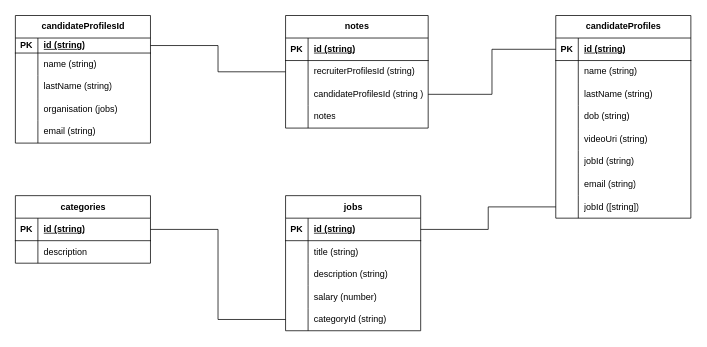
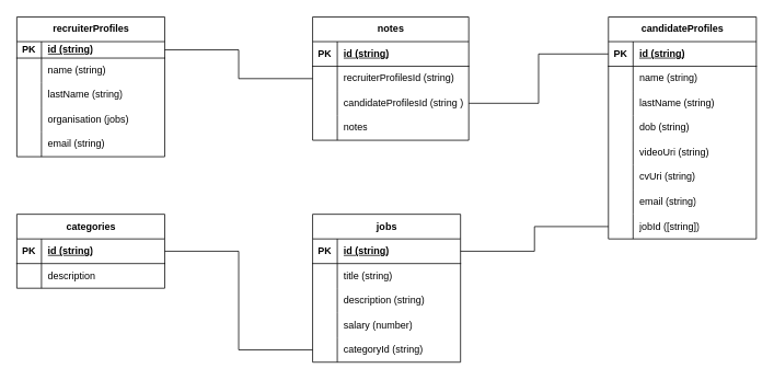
- <mxCell id="2" value="candidateProfilesId" style="shape=table;startSize=30;container=1;collapsible=1;childLayout=tableLayout;fixedRows=1;rowLines=0;fontStyle=1;align=center;resizeLast=1;html=1;" parent="1" vertex="1"><mxGeometry x="20" y="20" width="180" height="170" as="geometry" /></mxCell>
+ <mxCell id="2" value="recruiterProfiles" style="shape=table;startSize=30;container=1;collapsible=1;childLayout=tableLayout;fixedRows=1;rowLines=0;fontStyle=1;align=center;resizeLast=1;html=1;" parent="1" vertex="1"><mxGeometry x="20" y="20" width="180" height="170" as="geometry" /></mxCell>
- <mxCell id="52" value="jobId (string)" style="shape=partialRectangle;connectable=0;fillColor=none;top=0;left=0;bottom=0;right=0;align=left;spacingLeft=6;overflow=hidden;whiteSpace=wrap;html=1;" parent="50" vertex="1"><mxGeometry x="30" width="150" height="30" as="geometry"><mxRectangle width="150" height="30" as="alternateBounds" /></mxGeometry></mxCell>
+ <mxCell id="52" value="cvUri (string)" style="shape=partialRectangle;connectable=0;fillColor=none;top=0;left=0;bottom=0;right=0;align=left;spacingLeft=6;overflow=hidden;whiteSpace=wrap;html=1;" parent="50" vertex="1"><mxGeometry x="30" width="150" height="30" as="geometry"><mxRectangle width="150" height="30" as="alternateBounds" /></mxGeometry></mxCell>
